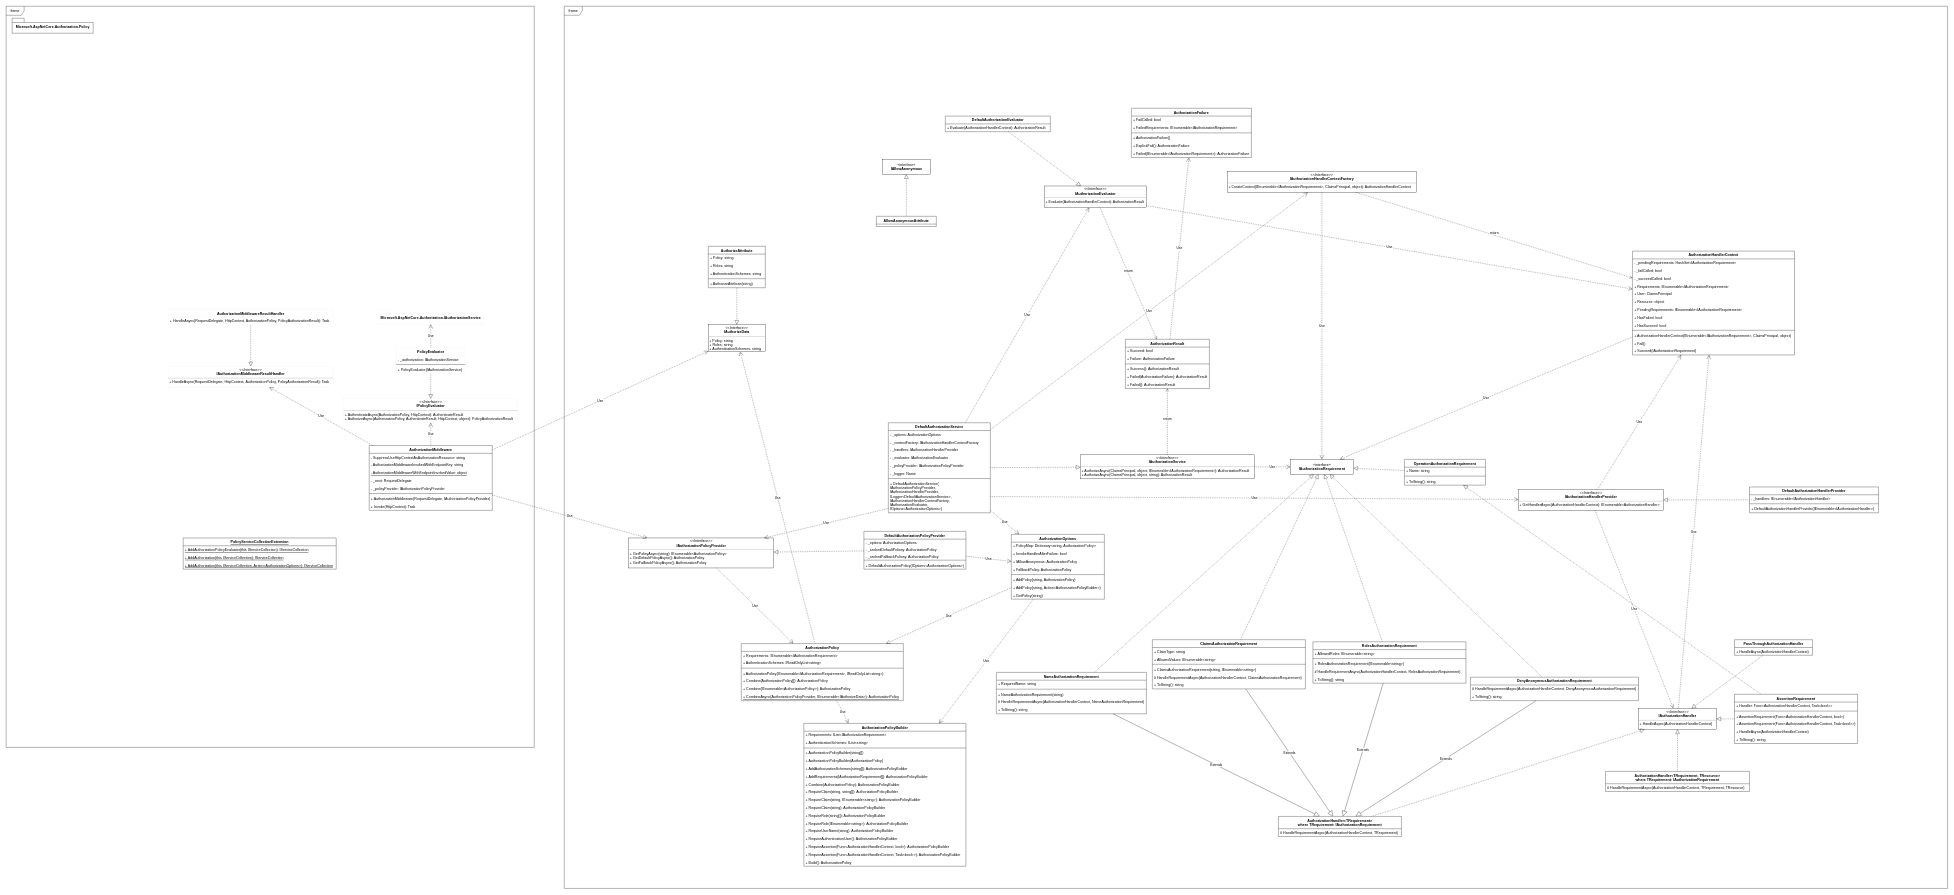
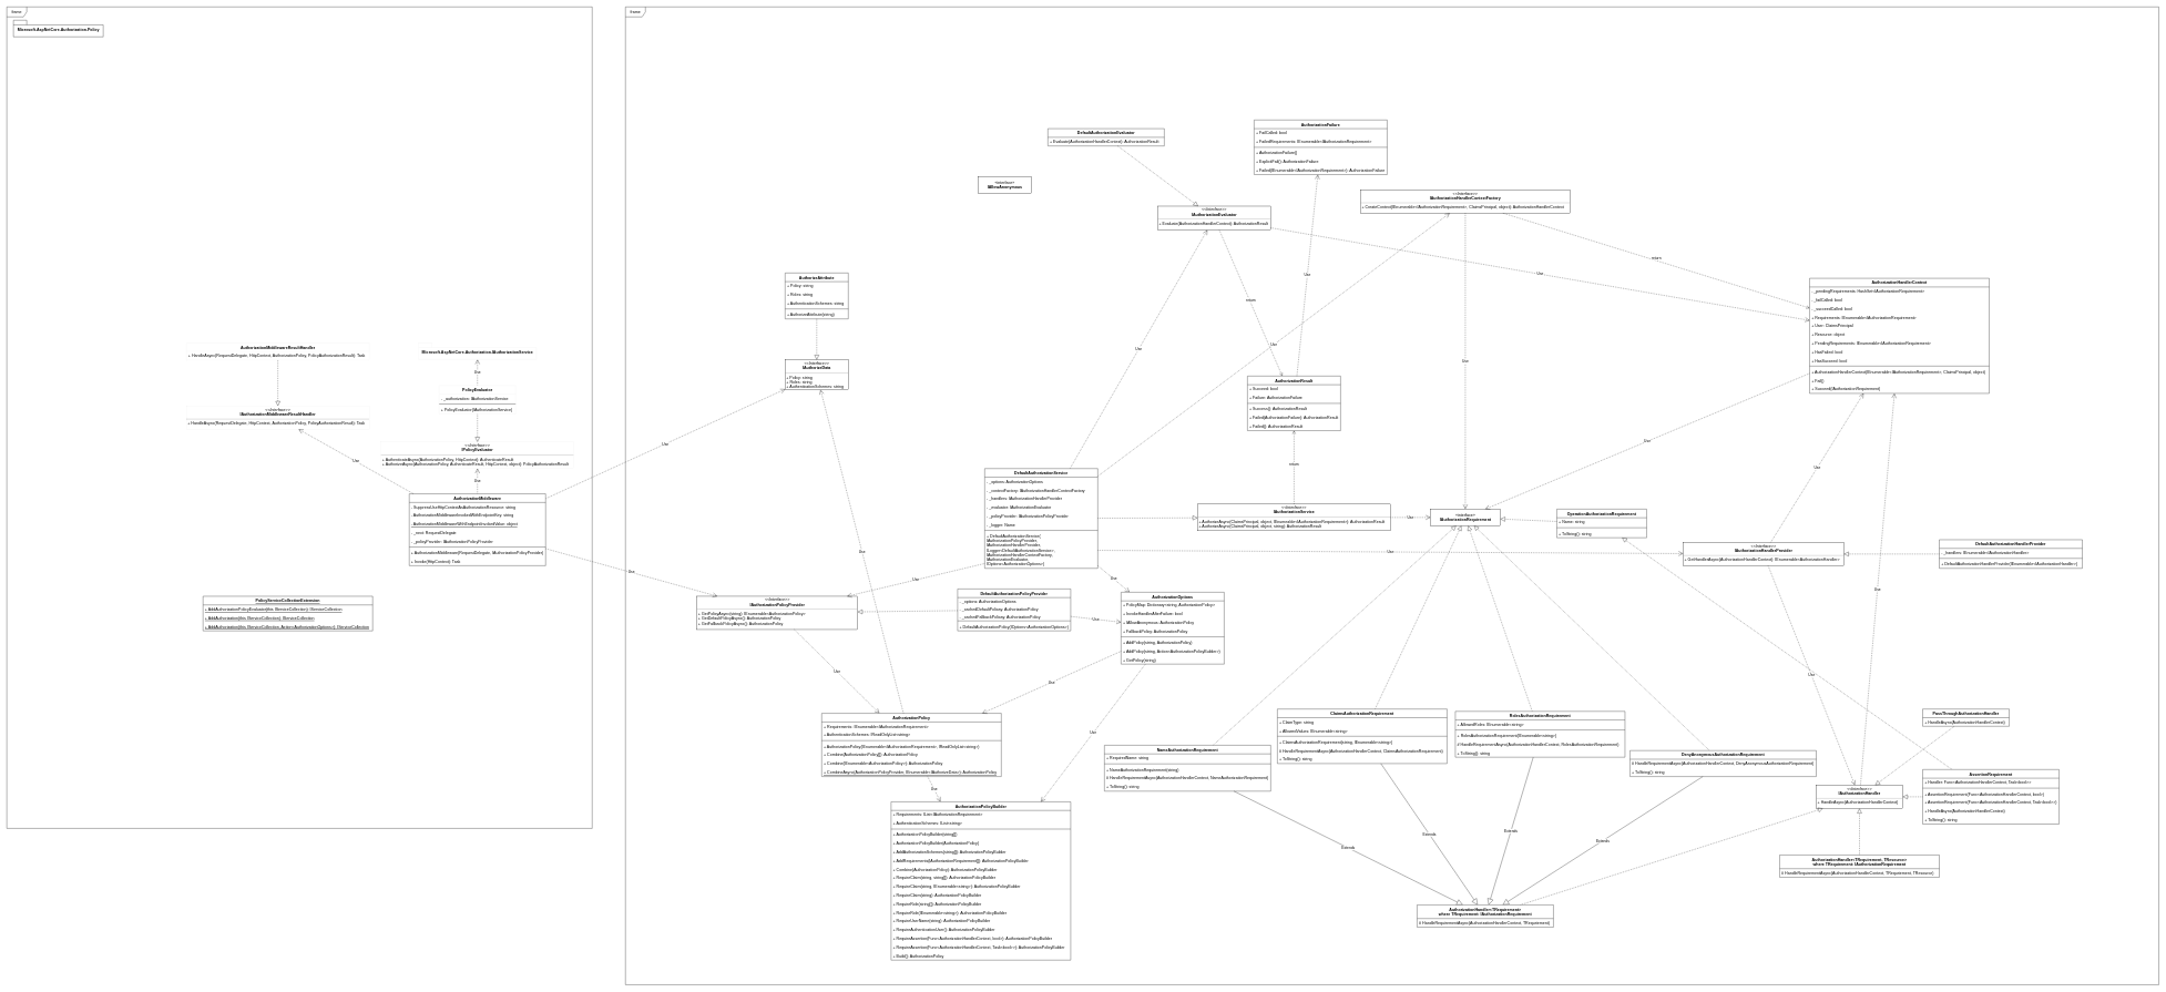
- <mxCell id="144" value="" style="endArrow=block;dashed=1;endFill=0;endSize=12;html=1;" parent="1" source="183" target="143" edge="1"><mxGeometry width="160" relative="1" as="geometry"><mxPoint x="2530" y="1310" as="sourcePoint" /><mxPoint x="2690" y="1310" as="targetPoint" /></mxGeometry></mxCell>
- <mxCell id="183" value="AllowAnonymousAttribute" style="swimlane;fontStyle=1;align=center;verticalAlign=top;childLayout=stackLayout;horizontal=1;startSize=26;horizontalStack=0;resizeParent=1;resizeParentMax=0;resizeLast=0;collapsible=1;marginBottom=0;" parent="1" vertex="1"><mxGeometry x="2920" y="720" width="200" height="34" as="geometry" /></mxCell>
